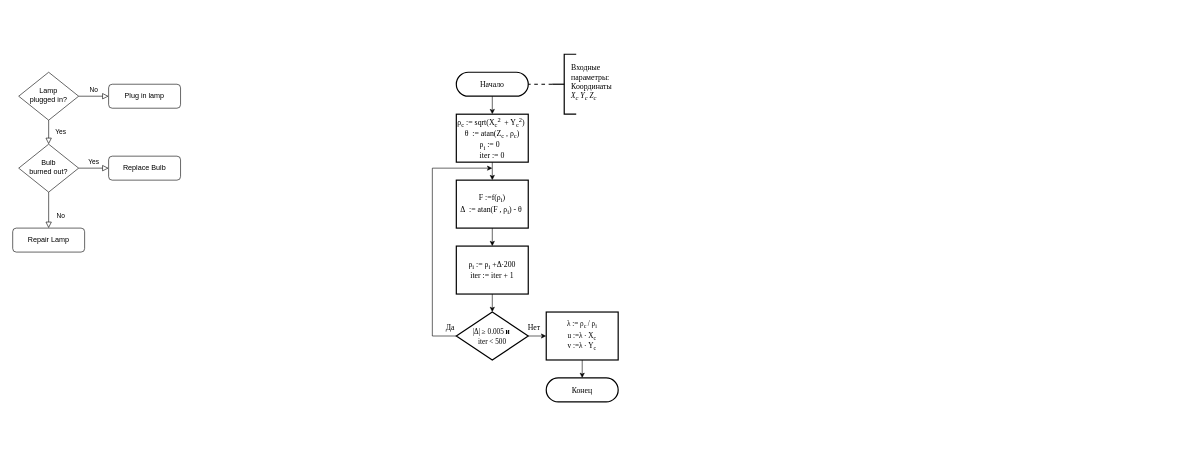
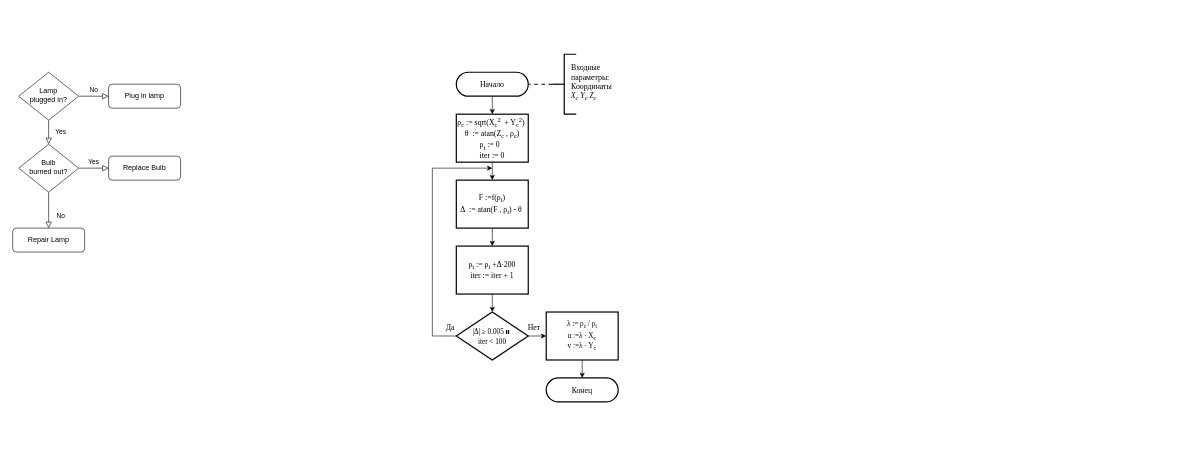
- <mxCell id="22" value="&lt;span style=&quot;font-size: 12px&quot;&gt;|Δ| ≥ 0.005&amp;nbsp;&lt;/span&gt;&lt;b style=&quot;font-size: 12px&quot;&gt;и&lt;/b&gt;&lt;span style=&quot;font-size: 12px&quot;&gt;&amp;nbsp;&lt;/span&gt;&lt;br style=&quot;font-size: 12px&quot;&gt;&lt;span style=&quot;font-size: 12px&quot;&gt;iter &amp;lt; 500&lt;/span&gt;" style="rhombus;whiteSpace=wrap;html=1;fontFamily=Times New Roman;fontSize=13;strokeWidth=2;fillColor=none;" vertex="1" parent="12"><mxGeometry x="40" y="430" width="120" height="80" as="geometry" /></mxCell>
+ <mxCell id="22" value="&lt;span style=&quot;font-size: 12px&quot;&gt;|Δ| ≥ 0.005&amp;nbsp;&lt;/span&gt;&lt;b style=&quot;font-size: 12px&quot;&gt;и&lt;/b&gt;&lt;span style=&quot;font-size: 12px&quot;&gt;&amp;nbsp;&lt;/span&gt;&lt;br style=&quot;font-size: 12px&quot;&gt;&lt;span style=&quot;font-size: 12px&quot;&gt;iter &amp;lt; 100&lt;/span&gt;" style="rhombus;whiteSpace=wrap;html=1;fontFamily=Times New Roman;fontSize=13;strokeWidth=2;fillColor=none;" vertex="1" parent="12"><mxGeometry x="40" y="430" width="120" height="80" as="geometry" /></mxCell>
